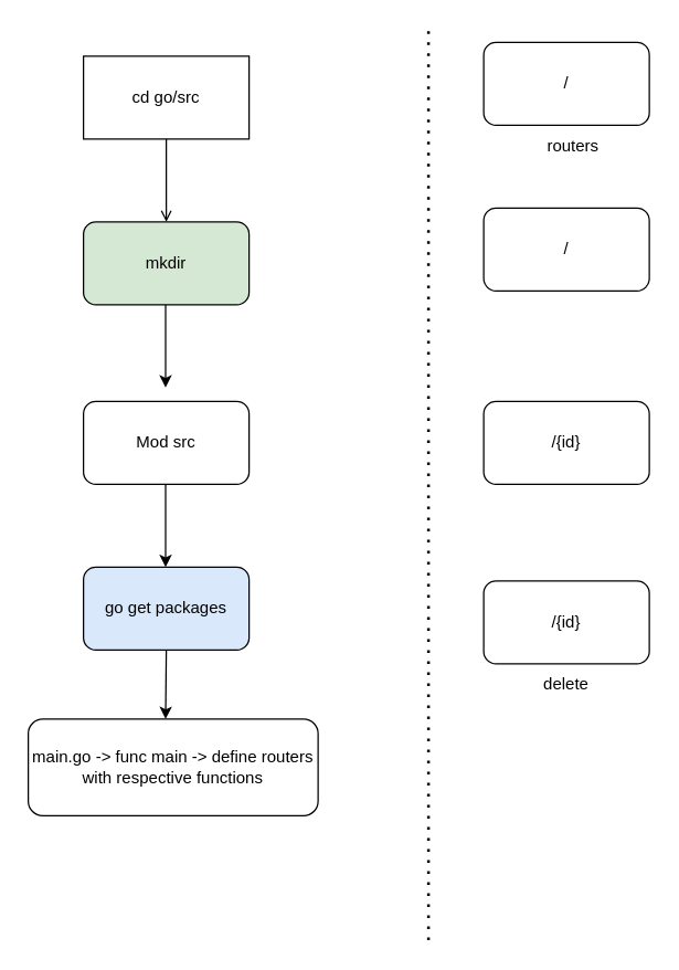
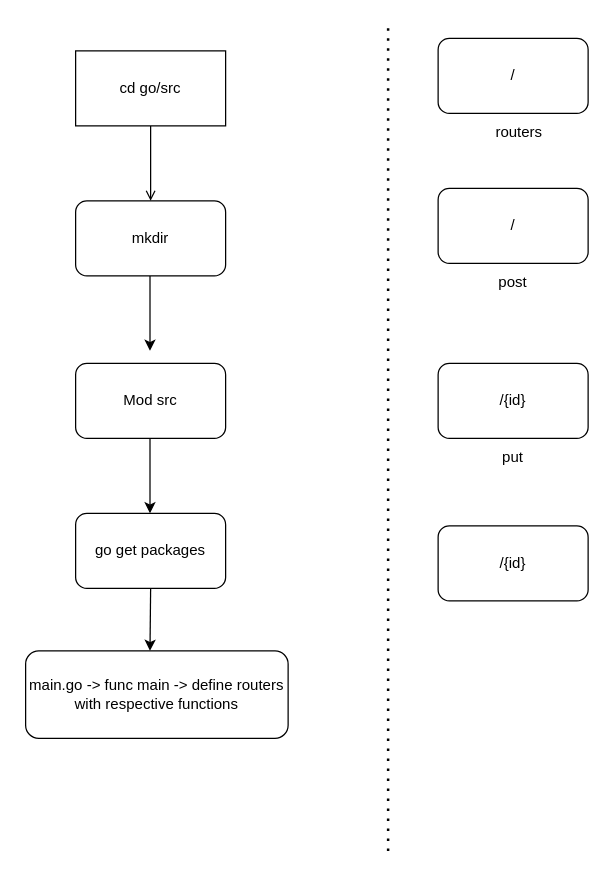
- <mxCell id="3" value="mkdir" style="rounded=1;whiteSpace=wrap;html=1;fillColor=#d5e8d4;" vertex="1" parent="1"><mxGeometry x="60" y="160" width="120" height="60" as="geometry" /></mxCell>
+ <mxCell id="3" value="mkdir" style="rounded=1;whiteSpace=wrap;html=1;" vertex="1" parent="1"><mxGeometry x="60" y="160" width="120" height="60" as="geometry" /></mxCell>
+ <mxCell id="19" value="post" style="text;html=1;strokeColor=none;fillColor=none;align=center;verticalAlign=middle;whiteSpace=wrap;rounded=0;" vertex="1" parent="1"><mxGeometry x="380" y="210" width="60" height="30" as="geometry" /></mxCell>
+ <mxCell id="18" value="put" style="text;html=1;strokeColor=none;fillColor=none;align=center;verticalAlign=middle;whiteSpace=wrap;rounded=0;" vertex="1" parent="1"><mxGeometry x="380" y="350" width="60" height="30" as="geometry" /></mxCell>
- <mxCell id="5" value="go get packages" style="rounded=1;whiteSpace=wrap;html=1;fillColor=#dae8fc;" vertex="1" parent="1"><mxGeometry x="60" y="410" width="120" height="60" as="geometry" /></mxCell>
+ <mxCell id="5" value="go get packages" style="rounded=1;whiteSpace=wrap;html=1;" vertex="1" parent="1"><mxGeometry x="60" y="410" width="120" height="60" as="geometry" /></mxCell>
- <mxCell id="17" value="delete" style="text;html=1;strokeColor=none;fillColor=none;align=center;verticalAlign=middle;whiteSpace=wrap;rounded=0;" vertex="1" parent="1"><mxGeometry x="380" y="480" width="60" height="30" as="geometry" /></mxCell>
